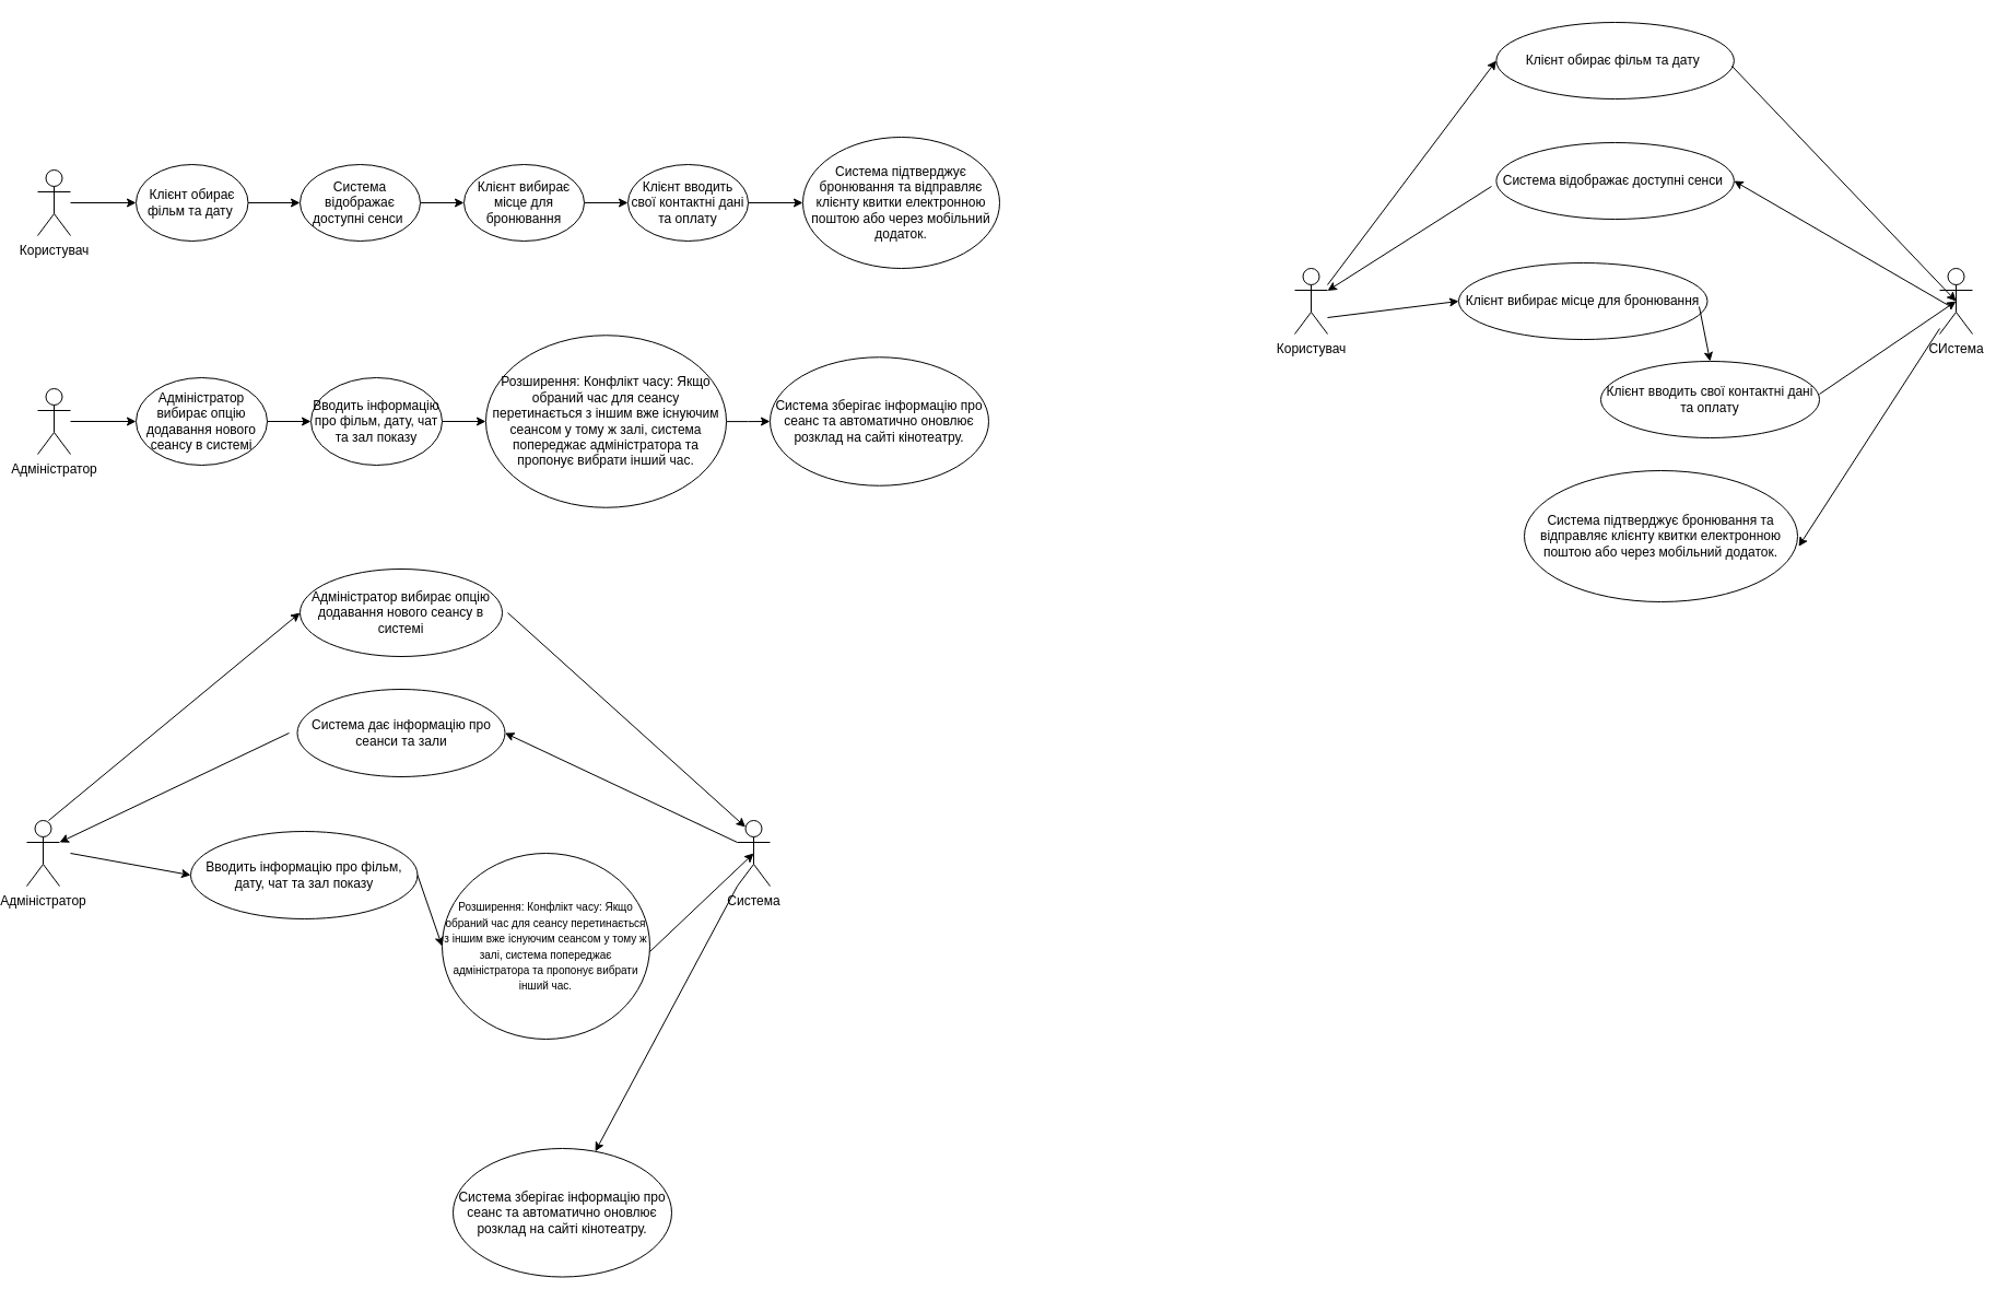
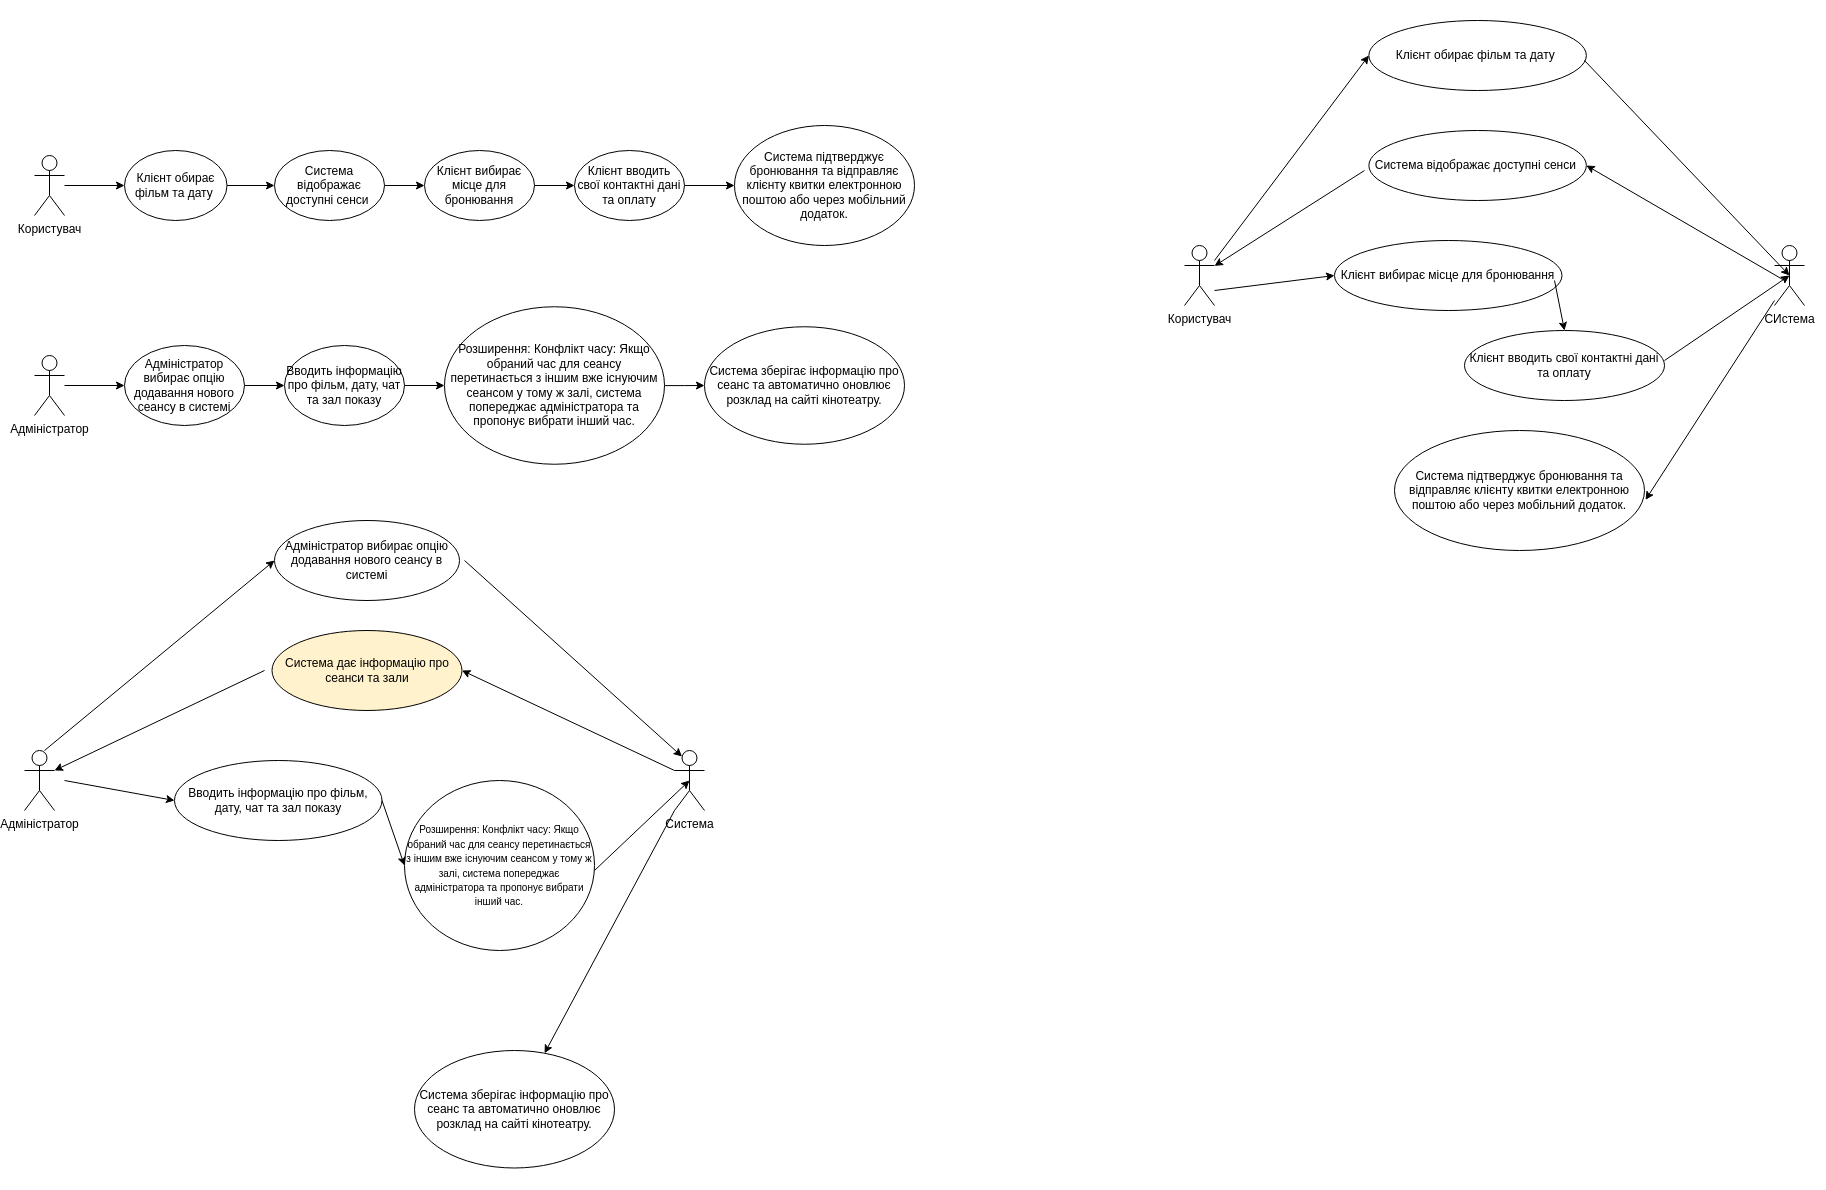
- <mxCell id="41" value="Система дає інформацію про сеанси та зали" style="ellipse;whiteSpace=wrap;html=1;" vertex="1" parent="1"><mxGeometry x="267.5" y="630" width="190" height="80" as="geometry" /></mxCell>
+ <mxCell id="41" value="Система дає інформацію про сеанси та зали" style="ellipse;whiteSpace=wrap;html=1;fillColor=#fff2cc;" vertex="1" parent="1"><mxGeometry x="267.5" y="630" width="190" height="80" as="geometry" /></mxCell>
